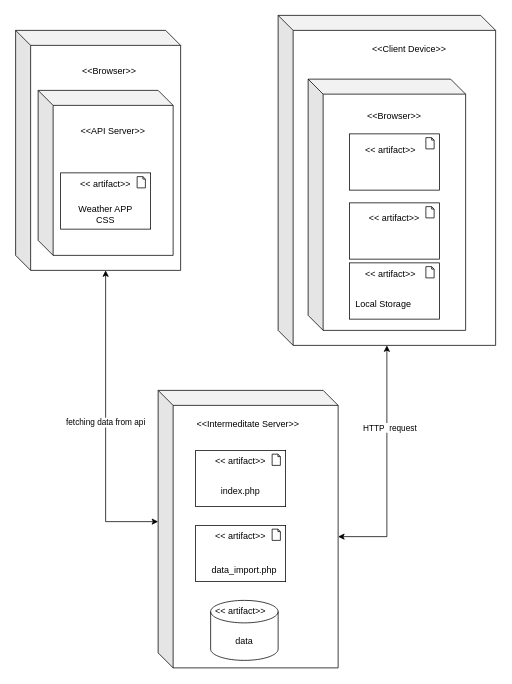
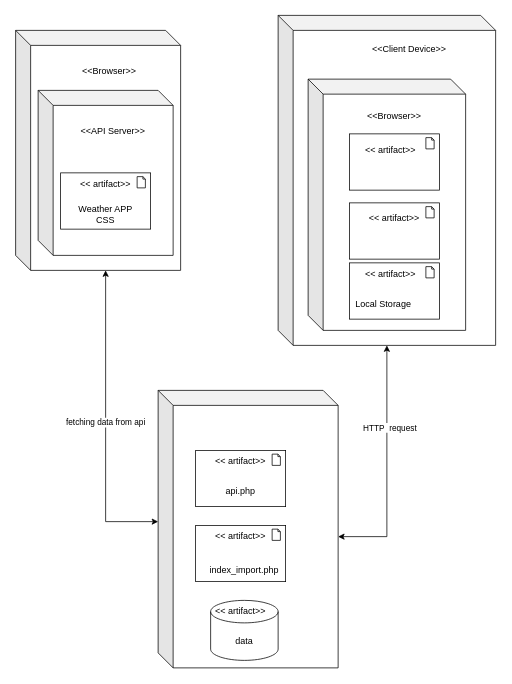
- <mxCell id="14" value="&amp;lt;&amp;lt;Intermeditate Server&amp;gt;&amp;gt;" style="text;html=1;strokeColor=none;fillColor=none;align=center;verticalAlign=middle;whiteSpace=wrap;rounded=0;" parent="1" vertex="1"><mxGeometry x="250" y="550" width="160" height="30" as="geometry" /></mxCell>
- <mxCell id="18" value="index.php" style="text;html=1;strokeColor=none;fillColor=none;align=center;verticalAlign=middle;whiteSpace=wrap;rounded=0;" parent="1" vertex="1"><mxGeometry x="230" y="640" width="180" height="30" as="geometry" /></mxCell>
+ <mxCell id="18" value="api.php" style="text;html=1;strokeColor=none;fillColor=none;align=center;verticalAlign=middle;whiteSpace=wrap;rounded=0;" parent="1" vertex="1"><mxGeometry x="230" y="640" width="180" height="30" as="geometry" /></mxCell>
- <mxCell id="19" value="data_import.php" style="text;html=1;strokeColor=none;fillColor=none;align=center;verticalAlign=middle;whiteSpace=wrap;rounded=0;" parent="1" vertex="1"><mxGeometry x="250" y="745" width="150" height="30" as="geometry" /></mxCell>
+ <mxCell id="19" value="index_import.php" style="text;html=1;strokeColor=none;fillColor=none;align=center;verticalAlign=middle;whiteSpace=wrap;rounded=0;" parent="1" vertex="1"><mxGeometry x="250" y="745" width="150" height="30" as="geometry" /></mxCell>
